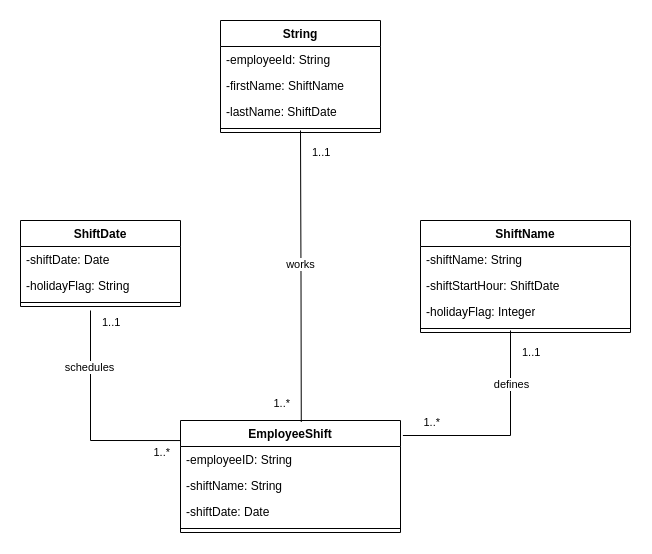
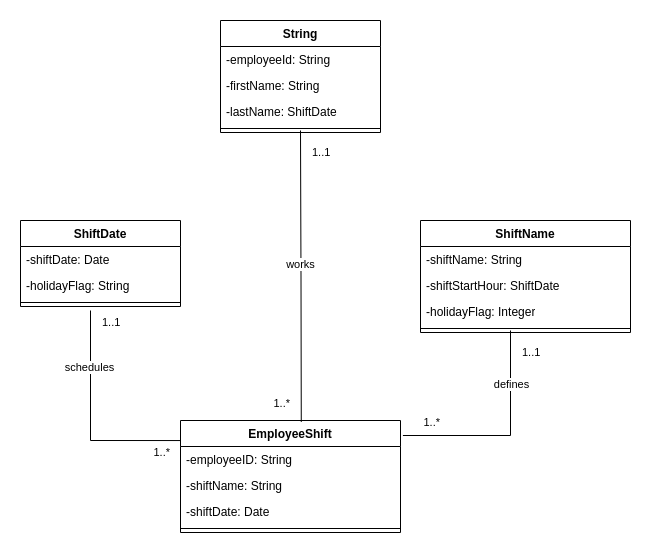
- <mxCell id="4" value="-firstName: ShiftName" style="text;strokeColor=none;fillColor=none;align=left;verticalAlign=top;spacingLeft=4;spacingRight=4;overflow=hidden;rotatable=0;points=[[0,0.5],[1,0.5]];portConstraint=eastwest;whiteSpace=wrap;html=1;" vertex="1" parent="2"><mxGeometry y="52" width="160" height="26" as="geometry" /></mxCell>
+ <mxCell id="4" value="-firstName: String" style="text;strokeColor=none;fillColor=none;align=left;verticalAlign=top;spacingLeft=4;spacingRight=4;overflow=hidden;rotatable=0;points=[[0,0.5],[1,0.5]];portConstraint=eastwest;whiteSpace=wrap;html=1;" vertex="1" parent="2"><mxGeometry y="52" width="160" height="26" as="geometry" /></mxCell>
